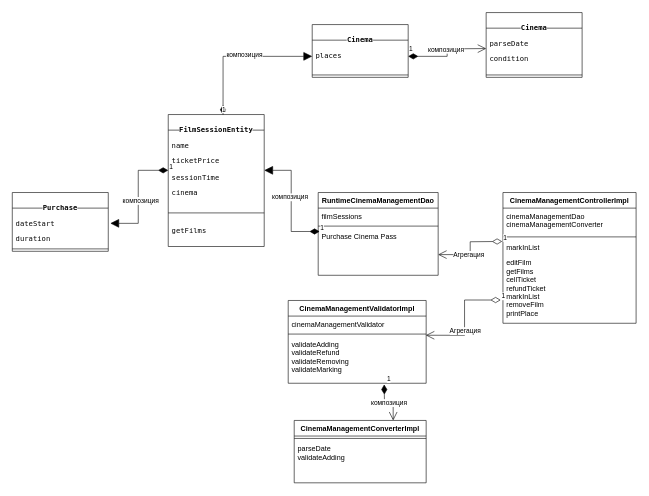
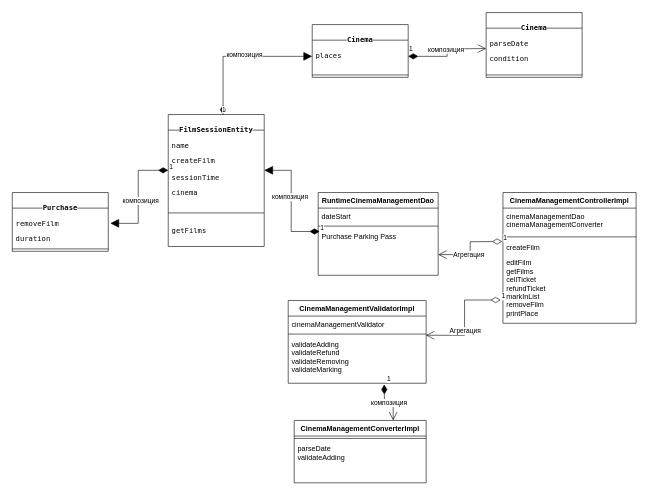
- <mxCell id="25" value="&lt;div style=&quot;background-color:#ffffff;color:#080808&quot;&gt;&lt;pre style=&quot;font-family:'JetBrains Mono',monospace;font-size:9,8pt;&quot;&gt;name&lt;/pre&gt;&lt;pre style=&quot;font-family:'JetBrains Mono',monospace;font-size:9,8pt;&quot;&gt;&lt;div&gt;&lt;pre style=&quot;font-family:'JetBrains Mono',monospace;font-size:9,8pt;&quot;&gt;ticketPrice&lt;/pre&gt;&lt;pre style=&quot;font-family:'JetBrains Mono',monospace;font-size:9,8pt;&quot;&gt;&lt;div&gt;&lt;pre style=&quot;font-family:'JetBrains Mono',monospace;font-size:9,8pt;&quot;&gt;sessionTime&lt;/pre&gt;&lt;pre style=&quot;font-family:'JetBrains Mono',monospace;font-size:9,8pt;&quot;&gt;&lt;div&gt;&lt;pre style=&quot;font-family:'JetBrains Mono',monospace;font-size:9,8pt;&quot;&gt;cinema&lt;/pre&gt;&lt;/div&gt;&lt;/pre&gt;&lt;/div&gt;&lt;/pre&gt;&lt;/div&gt;&lt;/pre&gt;&lt;/div&gt;" style="text;strokeColor=none;fillColor=none;align=left;verticalAlign=top;spacingLeft=4;spacingRight=4;overflow=hidden;rotatable=0;points=[[0,0.5],[1,0.5]];portConstraint=eastwest;whiteSpace=wrap;html=1;" vertex="1" parent="24"><mxGeometry y="26" width="160" height="134" as="geometry" /></mxCell>
+ <mxCell id="25" value="&lt;div style=&quot;background-color:#ffffff;color:#080808&quot;&gt;&lt;pre style=&quot;font-family:'JetBrains Mono',monospace;font-size:9,8pt;&quot;&gt;name&lt;/pre&gt;&lt;pre style=&quot;font-family:'JetBrains Mono',monospace;font-size:9,8pt;&quot;&gt;&lt;div&gt;&lt;pre style=&quot;font-family:'JetBrains Mono',monospace;font-size:9,8pt;&quot;&gt;createFilm&lt;/pre&gt;&lt;pre style=&quot;font-family:'JetBrains Mono',monospace;font-size:9,8pt;&quot;&gt;&lt;div&gt;&lt;pre style=&quot;font-family:'JetBrains Mono',monospace;font-size:9,8pt;&quot;&gt;sessionTime&lt;/pre&gt;&lt;pre style=&quot;font-family:'JetBrains Mono',monospace;font-size:9,8pt;&quot;&gt;&lt;div&gt;&lt;pre style=&quot;font-family:'JetBrains Mono',monospace;font-size:9,8pt;&quot;&gt;cinema&lt;/pre&gt;&lt;/div&gt;&lt;/pre&gt;&lt;/div&gt;&lt;/pre&gt;&lt;/div&gt;&lt;/pre&gt;&lt;/div&gt;" style="text;strokeColor=none;fillColor=none;align=left;verticalAlign=top;spacingLeft=4;spacingRight=4;overflow=hidden;rotatable=0;points=[[0,0.5],[1,0.5]];portConstraint=eastwest;whiteSpace=wrap;html=1;" vertex="1" parent="24"><mxGeometry y="26" width="160" height="134" as="geometry" /></mxCell>
- <mxCell id="3" value="filmSessions" style="text;align=left;verticalAlign=top;spacingLeft=4;spacingRight=4;overflow=hidden;rotatable=0;points=[[0,0.5],[1,0.5]];portConstraint=eastwest;" parent="2" vertex="1"><mxGeometry y="26" width="200" height="26" as="geometry" /></mxCell>
+ <mxCell id="3" value="dateStart" style="text;align=left;verticalAlign=top;spacingLeft=4;spacingRight=4;overflow=hidden;rotatable=0;points=[[0,0.5],[1,0.5]];portConstraint=eastwest;" parent="2" vertex="1"><mxGeometry y="26" width="200" height="26" as="geometry" /></mxCell>
- <mxCell id="41" value="&lt;div style=&quot;background-color:#ffffff;color:#080808&quot;&gt;&lt;pre style=&quot;font-family:'JetBrains Mono',monospace;font-size:9,8pt;&quot;&gt;&lt;pre style=&quot;font-family:'JetBrains Mono',monospace;font-size:9,8pt;&quot;&gt;&lt;div&gt;&lt;pre style=&quot;font-family:'JetBrains Mono',monospace;font-size:9,8pt;&quot;&gt;dateStart&lt;/pre&gt;&lt;pre style=&quot;font-family:'JetBrains Mono',monospace;font-size:9,8pt;&quot;&gt;&lt;div&gt;&lt;pre style=&quot;font-family:'JetBrains Mono',monospace;font-size:9,8pt;&quot;&gt;duration&lt;/pre&gt;&lt;/div&gt;&lt;/pre&gt;&lt;/div&gt;&lt;/pre&gt;&lt;/pre&gt;&lt;/div&gt;" style="text;strokeColor=none;fillColor=none;align=left;verticalAlign=top;spacingLeft=4;spacingRight=4;overflow=hidden;rotatable=0;points=[[0,0.5],[1,0.5]];portConstraint=eastwest;whiteSpace=wrap;html=1;" vertex="1" parent="40"><mxGeometry y="26" width="160" height="64" as="geometry" /></mxCell>
+ <mxCell id="41" value="&lt;div style=&quot;background-color:#ffffff;color:#080808&quot;&gt;&lt;pre style=&quot;font-family:'JetBrains Mono',monospace;font-size:9,8pt;&quot;&gt;&lt;pre style=&quot;font-family:'JetBrains Mono',monospace;font-size:9,8pt;&quot;&gt;&lt;div&gt;&lt;pre style=&quot;font-family:'JetBrains Mono',monospace;font-size:9,8pt;&quot;&gt;removeFilm&lt;/pre&gt;&lt;pre style=&quot;font-family:'JetBrains Mono',monospace;font-size:9,8pt;&quot;&gt;&lt;div&gt;&lt;pre style=&quot;font-family:'JetBrains Mono',monospace;font-size:9,8pt;&quot;&gt;duration&lt;/pre&gt;&lt;/div&gt;&lt;/pre&gt;&lt;/div&gt;&lt;/pre&gt;&lt;/pre&gt;&lt;/div&gt;" style="text;strokeColor=none;fillColor=none;align=left;verticalAlign=top;spacingLeft=4;spacingRight=4;overflow=hidden;rotatable=0;points=[[0,0.5],[1,0.5]];portConstraint=eastwest;whiteSpace=wrap;html=1;" vertex="1" parent="40"><mxGeometry y="26" width="160" height="64" as="geometry" /></mxCell>
- <mxCell id="5" value="Purchase Cinema Pass" style="text;align=left;verticalAlign=top;spacingLeft=4;spacingRight=4;overflow=hidden;rotatable=0;points=[[0,0.5],[1,0.5]];portConstraint=eastwest;" parent="2" vertex="1"><mxGeometry y="60" width="200" height="26" as="geometry" /></mxCell>
+ <mxCell id="5" value="Purchase Parking Pass" style="text;align=left;verticalAlign=top;spacingLeft=4;spacingRight=4;overflow=hidden;rotatable=0;points=[[0,0.5],[1,0.5]];portConstraint=eastwest;" parent="2" vertex="1"><mxGeometry y="60" width="200" height="26" as="geometry" /></mxCell>
- <mxCell id="9" value="markInList" style="text;align=left;verticalAlign=top;spacingLeft=4;spacingRight=4;overflow=hidden;rotatable=0;points=[[0,0.5],[1,0.5]];portConstraint=eastwest;" parent="6" vertex="1"><mxGeometry y="78" width="222" height="26" as="geometry" /></mxCell>
+ <mxCell id="9" value="createFilm" style="text;align=left;verticalAlign=top;spacingLeft=4;spacingRight=4;overflow=hidden;rotatable=0;points=[[0,0.5],[1,0.5]];portConstraint=eastwest;" parent="6" vertex="1"><mxGeometry y="78" width="222" height="26" as="geometry" /></mxCell>
